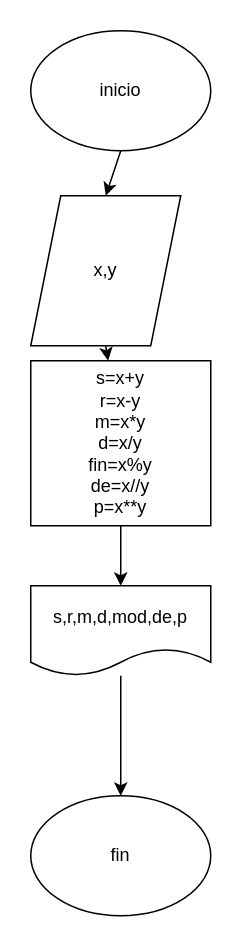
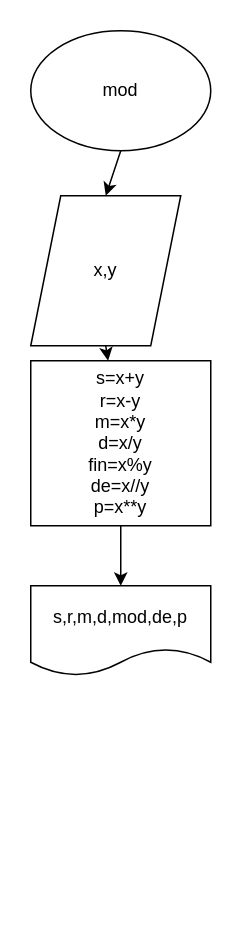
- <mxCell id="2" value="inicio" style="ellipse;whiteSpace=wrap;html=1;" vertex="1" parent="1"><mxGeometry x="20" y="20" width="120" height="80" as="geometry" /></mxCell>
+ <mxCell id="2" value="mod" style="ellipse;whiteSpace=wrap;html=1;" vertex="1" parent="1"><mxGeometry x="20" y="20" width="120" height="80" as="geometry" /></mxCell>
- <mxCell id="8" style="edgeStyle=none;html=1;entryX=0.5;entryY=0;entryDx=0;entryDy=0;" edge="1" parent="1" source="9" target="10"><mxGeometry relative="1" as="geometry" /></mxCell>
- <mxCell id="10" value="fin" style="ellipse;whiteSpace=wrap;html=1;" vertex="1" parent="1"><mxGeometry x="20" y="530" width="120" height="80" as="geometry" /></mxCell>
